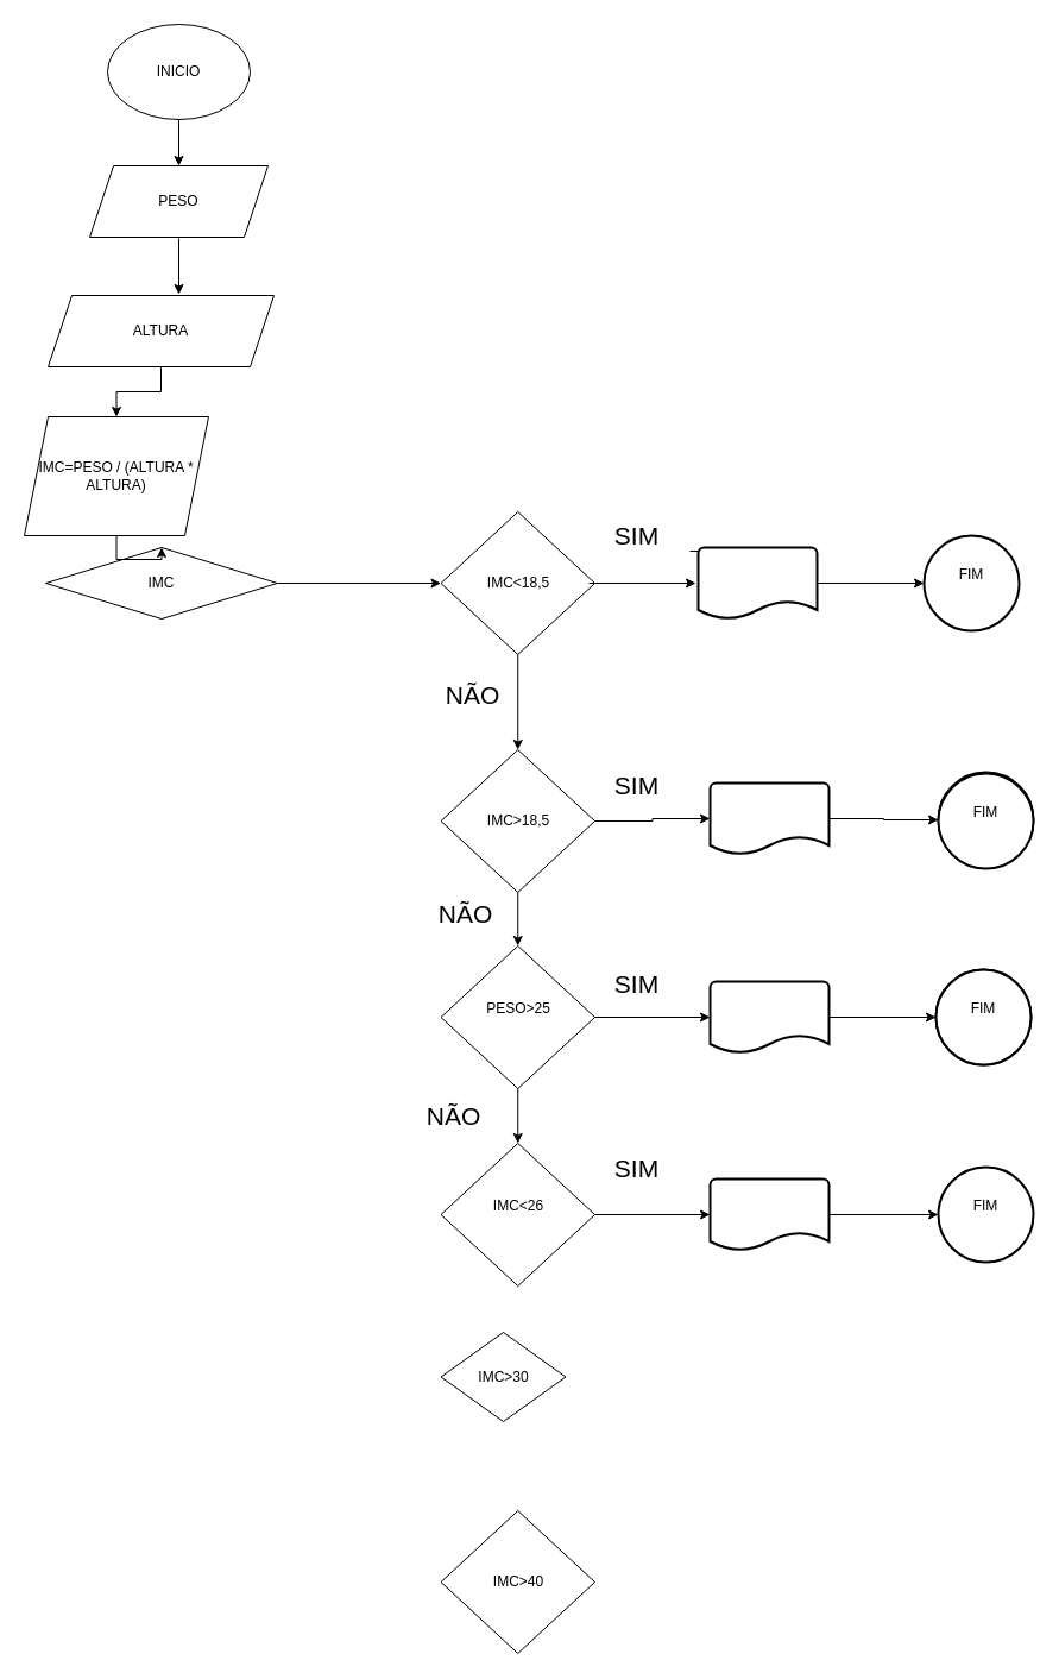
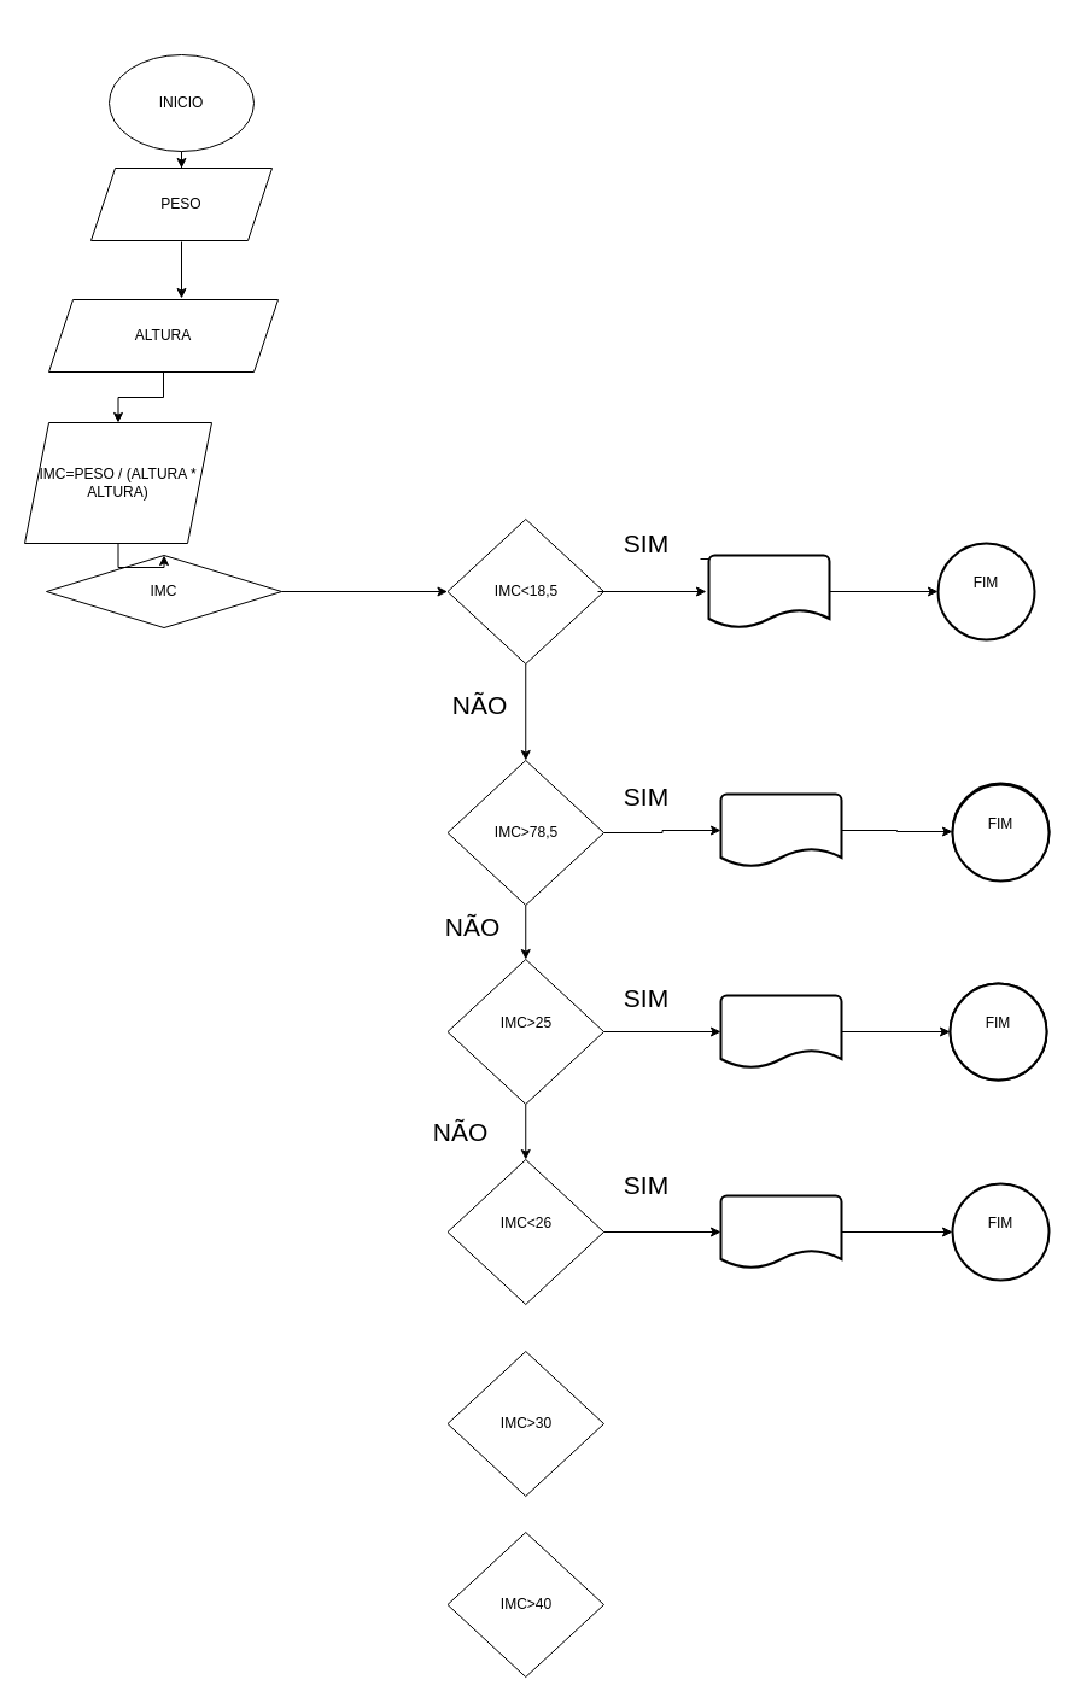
- <mxCell id="3" value="&lt;div&gt;INICIO&lt;/div&gt;" style="ellipse;whiteSpace=wrap;html=1;" vertex="1" parent="1"><mxGeometry x="90" y="20" width="120" height="80" as="geometry" /></mxCell>
+ <mxCell id="3" value="&lt;div&gt;INICIO&lt;/div&gt;" style="ellipse;whiteSpace=wrap;html=1;" vertex="1" parent="1"><mxGeometry x="90" y="45" width="120" height="80" as="geometry" /></mxCell>
- <mxCell id="20" value="IMC&amp;gt;18,5" style="rhombus;whiteSpace=wrap;html=1;" vertex="1" parent="1"><mxGeometry x="370.5" y="630" width="129.5" height="120" as="geometry" /></mxCell>
+ <mxCell id="20" value="IMC&amp;gt;78,5" style="rhombus;whiteSpace=wrap;html=1;" vertex="1" parent="1"><mxGeometry x="370.5" y="630" width="129.5" height="120" as="geometry" /></mxCell>
- <mxCell id="33" value="PESO&amp;gt;25&lt;div&gt;&lt;br&gt;&lt;/div&gt;" style="rhombus;whiteSpace=wrap;html=1;" vertex="1" parent="1"><mxGeometry x="370.5" y="795" width="129.5" height="120" as="geometry" /></mxCell>
+ <mxCell id="33" value="IMC&amp;gt;25&lt;div&gt;&lt;br&gt;&lt;/div&gt;" style="rhombus;whiteSpace=wrap;html=1;" vertex="1" parent="1"><mxGeometry x="370.5" y="795" width="129.5" height="120" as="geometry" /></mxCell>
- <mxCell id="46" value="IMC&amp;gt;30" style="rhombus;whiteSpace=wrap;html=1;" vertex="1" parent="1"><mxGeometry x="370.5" y="1120" width="105" height="75" as="geometry" /></mxCell>
+ <mxCell id="46" value="IMC&amp;gt;30" style="rhombus;whiteSpace=wrap;html=1;" vertex="1" parent="1"><mxGeometry x="370.5" y="1120" width="129.5" height="120" as="geometry" /></mxCell>
